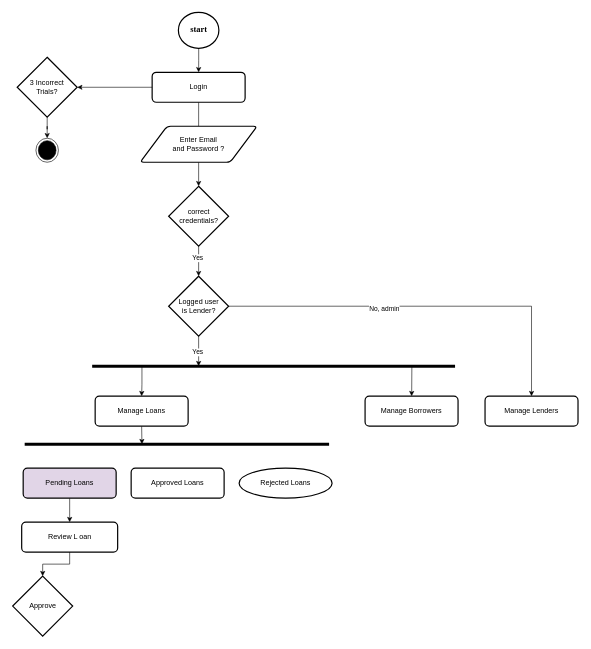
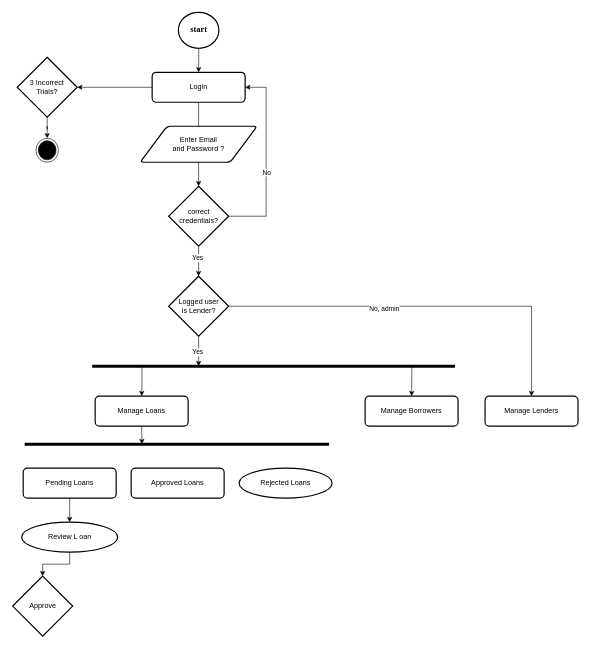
+ <mxCell id="6" value="" style="edgeStyle=orthogonalEdgeStyle;rounded=0;orthogonalLoop=1;jettySize=auto;html=1;entryX=1;entryY=0.5;entryDx=0;entryDy=0;exitX=1;exitY=0.5;exitDx=0;exitDy=0;exitPerimeter=0;" edge="1" parent="1" source="10" target="5"><mxGeometry relative="1" as="geometry"><mxPoint x="448" y="140" as="targetPoint" /><Array as="points"><mxPoint x="443" y="360" /><mxPoint x="443" y="145" /></Array></mxGeometry></mxCell>
+ <mxCell id="7" value="No" style="edgeLabel;html=1;align=center;verticalAlign=middle;resizable=0;points=[];" vertex="1" connectable="0" parent="6"><mxGeometry x="-0.126" relative="1" as="geometry"><mxPoint y="1" as="offset" /></mxGeometry></mxCell>
- <mxCell id="31" value="Pending Loans" style="rounded=1;whiteSpace=wrap;html=1;absoluteArcSize=1;arcSize=14;strokeWidth=2;fillColor=#e1d5e7;" vertex="1" parent="1"><mxGeometry x="38" y="780" width="155" height="50" as="geometry" /></mxCell>
+ <mxCell id="31" value="Pending Loans" style="rounded=1;whiteSpace=wrap;html=1;absoluteArcSize=1;arcSize=14;strokeWidth=2;" vertex="1" parent="1"><mxGeometry x="38" y="780" width="155" height="50" as="geometry" /></mxCell>
- <mxCell id="34" value="Review L oan" style="whiteSpace=wrap;html=1;rounded=1;arcSize=14;strokeWidth=2;" vertex="1" parent="1"><mxGeometry x="35.5" y="870" width="160" height="50" as="geometry" /></mxCell>
+ <mxCell id="34" value="Review L oan" style="ellipse;whiteSpace=wrap;html=1;arcSize=14;strokeWidth=2;" vertex="1" parent="1"><mxGeometry x="35.5" y="870" width="160" height="50" as="geometry" /></mxCell>
